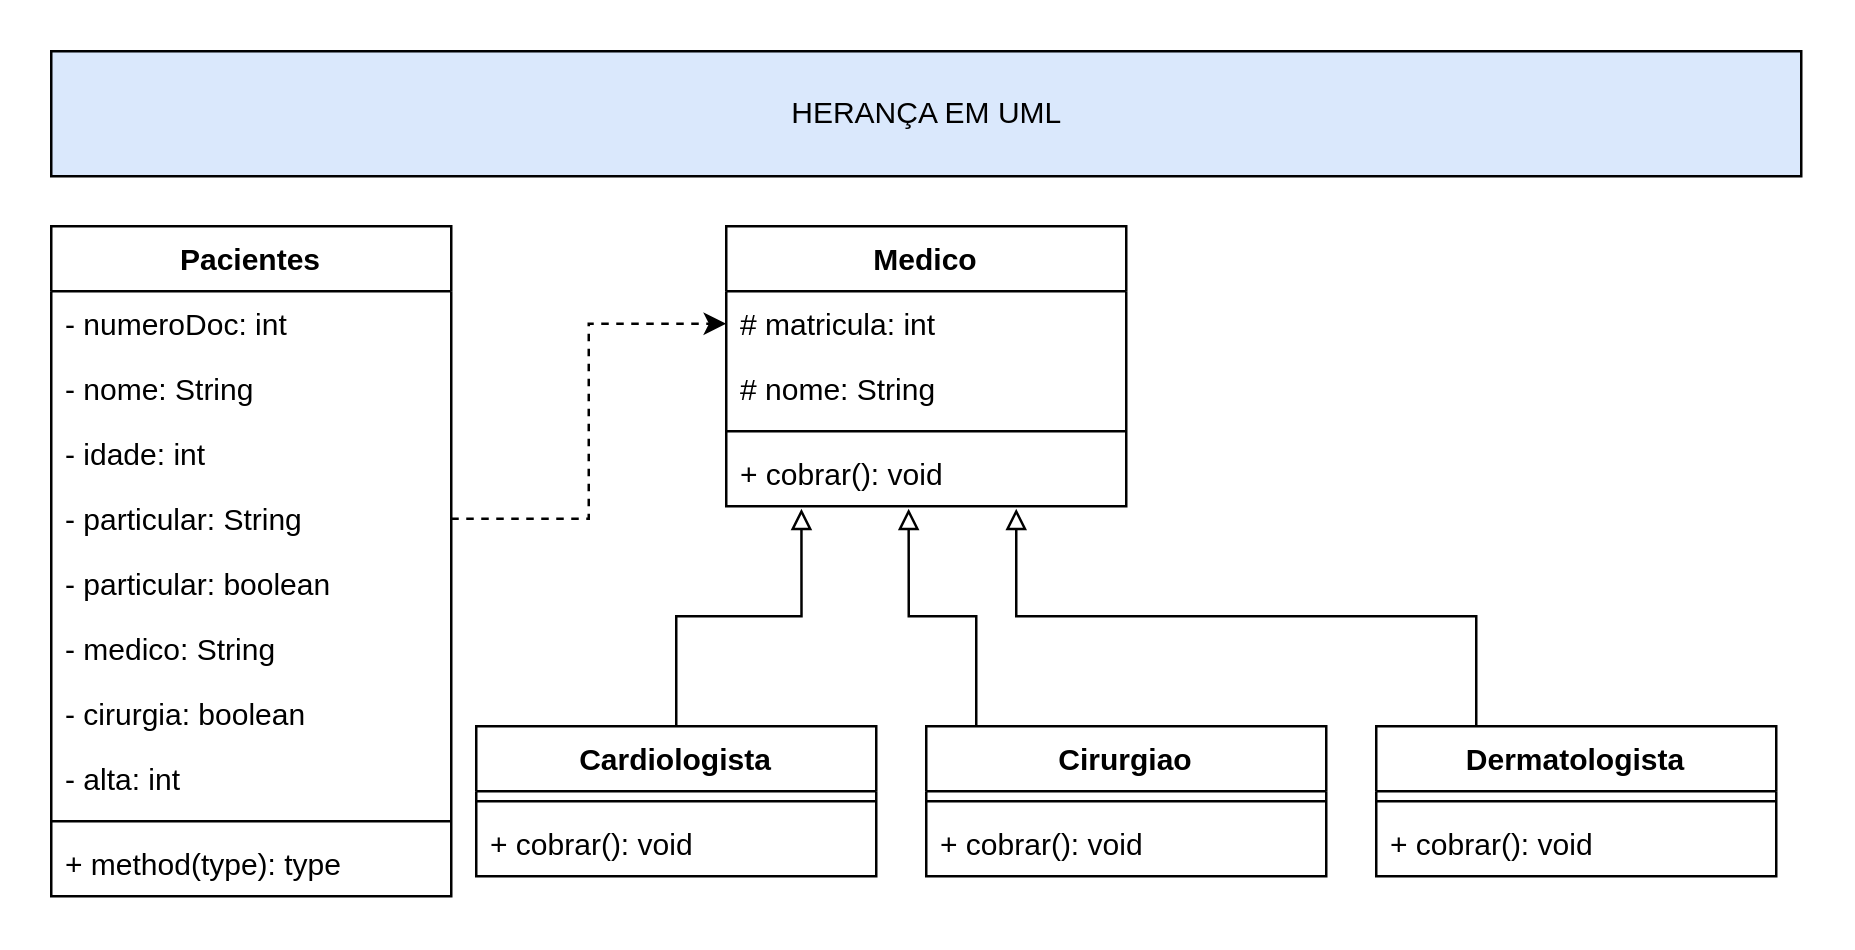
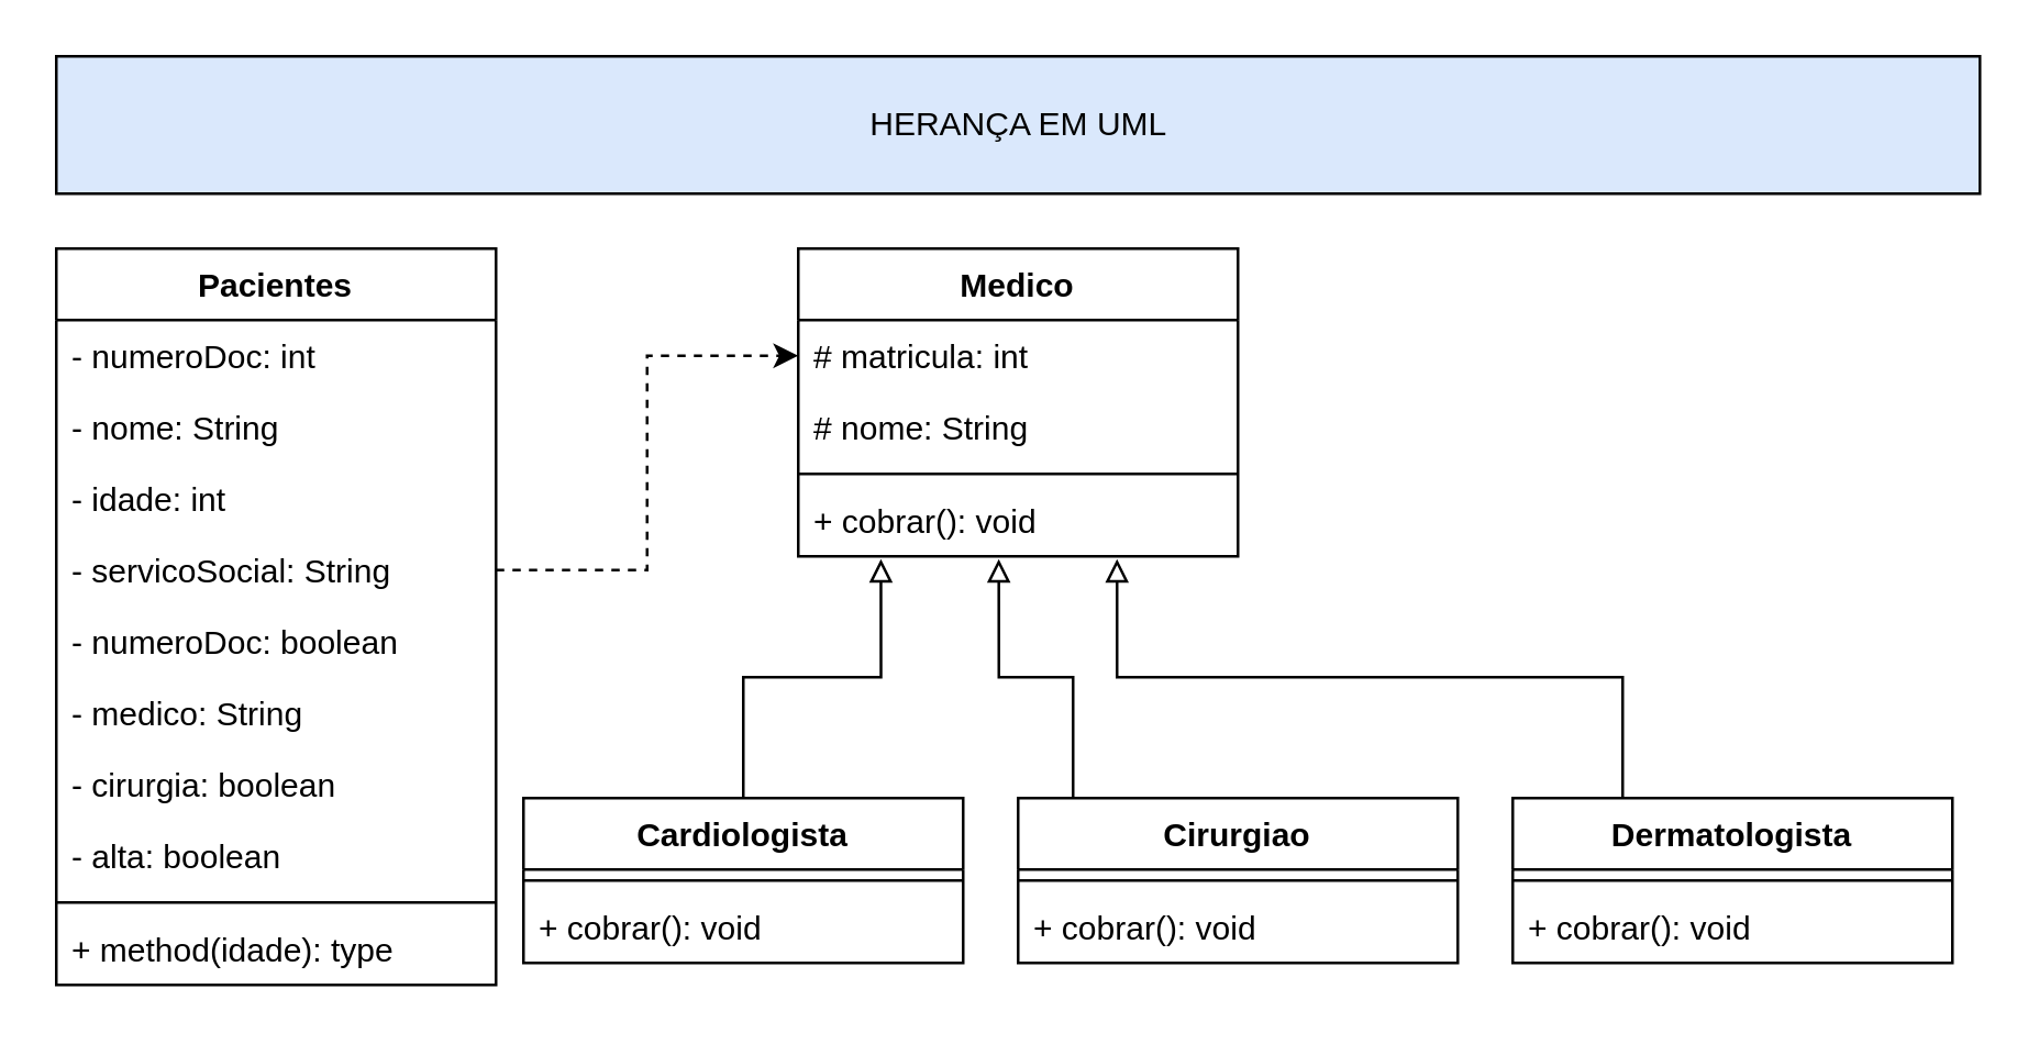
- <mxCell id="6" value="- particular: String" style="text;strokeColor=none;fillColor=none;align=left;verticalAlign=top;spacingLeft=4;spacingRight=4;overflow=hidden;rotatable=0;points=[[0,0.5],[1,0.5]];portConstraint=eastwest;" vertex="1" parent="2"><mxGeometry y="104" width="160" height="26" as="geometry" /></mxCell>
+ <mxCell id="6" value="- servicoSocial: String" style="text;strokeColor=none;fillColor=none;align=left;verticalAlign=top;spacingLeft=4;spacingRight=4;overflow=hidden;rotatable=0;points=[[0,0.5],[1,0.5]];portConstraint=eastwest;" vertex="1" parent="2"><mxGeometry y="104" width="160" height="26" as="geometry" /></mxCell>
- <mxCell id="7" value="- particular: boolean" style="text;strokeColor=none;fillColor=none;align=left;verticalAlign=top;spacingLeft=4;spacingRight=4;overflow=hidden;rotatable=0;points=[[0,0.5],[1,0.5]];portConstraint=eastwest;" vertex="1" parent="2"><mxGeometry y="130" width="160" height="26" as="geometry" /></mxCell>
+ <mxCell id="7" value="- numeroDoc: boolean" style="text;strokeColor=none;fillColor=none;align=left;verticalAlign=top;spacingLeft=4;spacingRight=4;overflow=hidden;rotatable=0;points=[[0,0.5],[1,0.5]];portConstraint=eastwest;" vertex="1" parent="2"><mxGeometry y="130" width="160" height="26" as="geometry" /></mxCell>
- <mxCell id="10" value="- alta: int" style="text;strokeColor=none;fillColor=none;align=left;verticalAlign=top;spacingLeft=4;spacingRight=4;overflow=hidden;rotatable=0;points=[[0,0.5],[1,0.5]];portConstraint=eastwest;" vertex="1" parent="2"><mxGeometry y="208" width="160" height="26" as="geometry" /></mxCell>
+ <mxCell id="10" value="- alta: boolean" style="text;strokeColor=none;fillColor=none;align=left;verticalAlign=top;spacingLeft=4;spacingRight=4;overflow=hidden;rotatable=0;points=[[0,0.5],[1,0.5]];portConstraint=eastwest;" vertex="1" parent="2"><mxGeometry y="208" width="160" height="26" as="geometry" /></mxCell>
- <mxCell id="12" value="+ method(type): type" style="text;strokeColor=none;fillColor=none;align=left;verticalAlign=top;spacingLeft=4;spacingRight=4;overflow=hidden;rotatable=0;points=[[0,0.5],[1,0.5]];portConstraint=eastwest;" vertex="1" parent="2"><mxGeometry y="242" width="160" height="26" as="geometry" /></mxCell>
+ <mxCell id="12" value="+ method(idade): type" style="text;strokeColor=none;fillColor=none;align=left;verticalAlign=top;spacingLeft=4;spacingRight=4;overflow=hidden;rotatable=0;points=[[0,0.5],[1,0.5]];portConstraint=eastwest;" vertex="1" parent="2"><mxGeometry y="242" width="160" height="26" as="geometry" /></mxCell>
